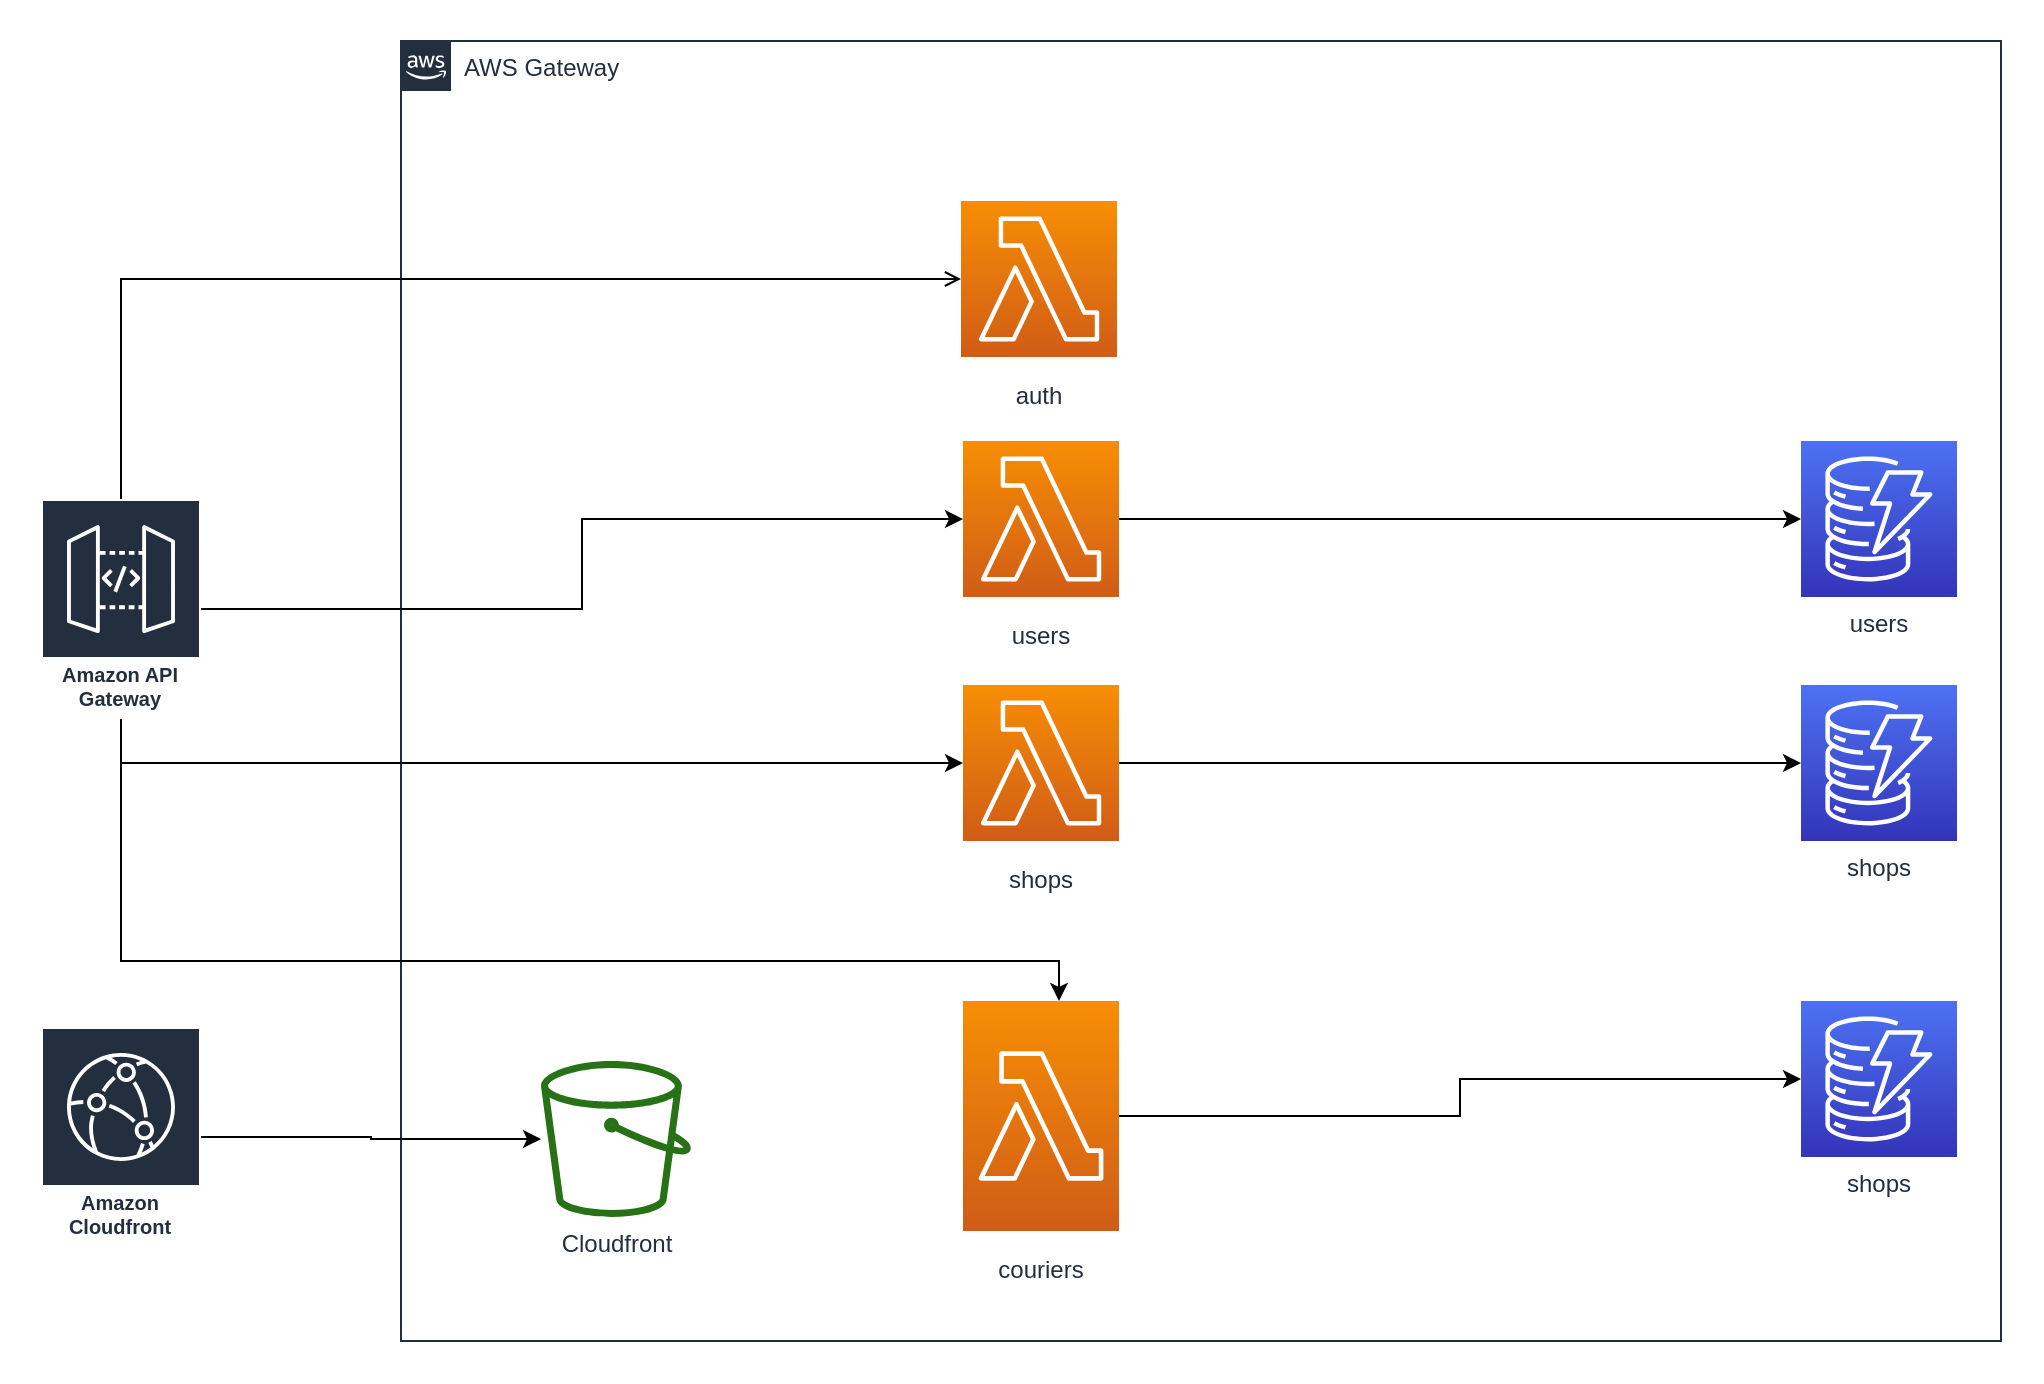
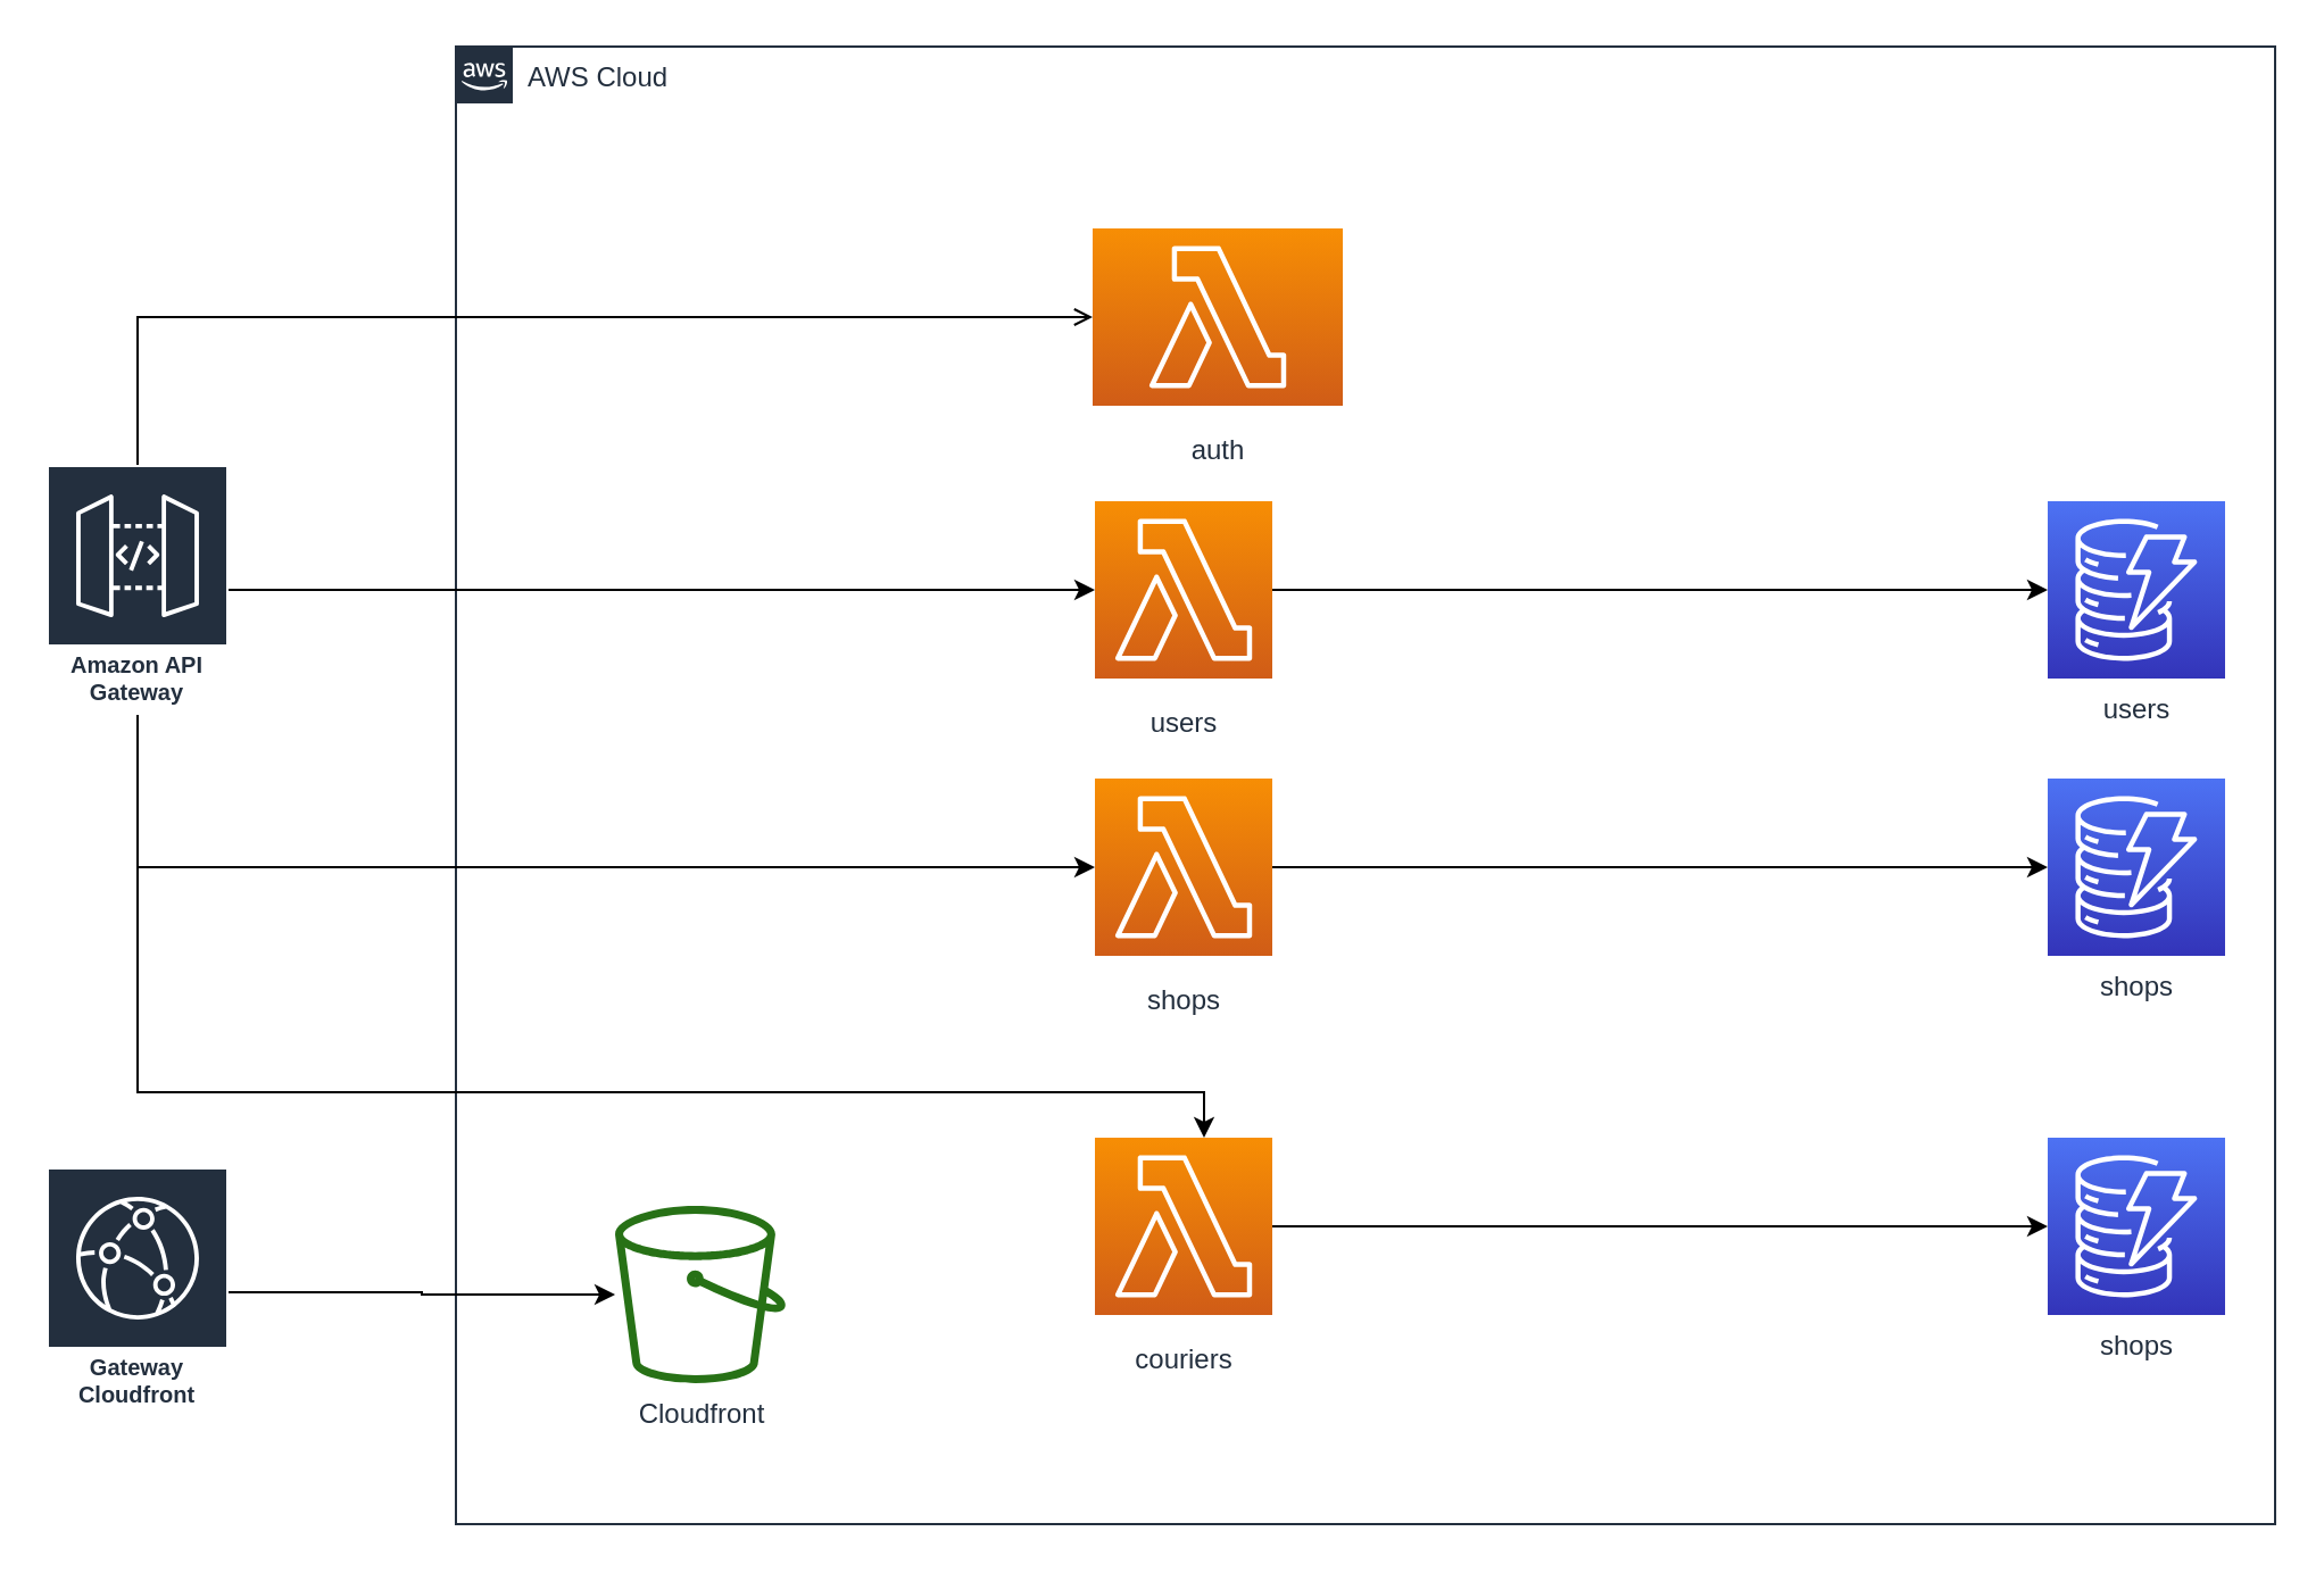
- <mxCell id="2" value="AWS Gateway" style="points=[[0,0],[0.25,0],[0.5,0],[0.75,0],[1,0],[1,0.25],[1,0.5],[1,0.75],[1,1],[0.75,1],[0.5,1],[0.25,1],[0,1],[0,0.75],[0,0.5],[0,0.25]];outlineConnect=0;gradientColor=none;html=1;whiteSpace=wrap;fontSize=12;fontStyle=0;shape=mxgraph.aws4.group;grIcon=mxgraph.aws4.group_aws_cloud_alt;strokeColor=#232F3E;fillColor=none;verticalAlign=top;align=left;spacingLeft=30;fontColor=#232F3E;dashed=0;labelBackgroundColor=#ffffff;" parent="1" vertex="1"><mxGeometry x="200" y="20" width="800" height="650" as="geometry" /></mxCell>
+ <mxCell id="2" value="AWS Cloud" style="points=[[0,0],[0.25,0],[0.5,0],[0.75,0],[1,0],[1,0.25],[1,0.5],[1,0.75],[1,1],[0.75,1],[0.5,1],[0.25,1],[0,1],[0,0.75],[0,0.5],[0,0.25]];outlineConnect=0;gradientColor=none;html=1;whiteSpace=wrap;fontSize=12;fontStyle=0;shape=mxgraph.aws4.group;grIcon=mxgraph.aws4.group_aws_cloud_alt;strokeColor=#232F3E;fillColor=none;verticalAlign=top;align=left;spacingLeft=30;fontColor=#232F3E;dashed=0;labelBackgroundColor=#ffffff;" parent="1" vertex="1"><mxGeometry x="200" y="20" width="800" height="650" as="geometry" /></mxCell>
- <mxCell id="20" value="auth" style="outlineConnect=0;fontColor=#232F3E;gradientColor=#F78E04;gradientDirection=north;fillColor=#D05C17;strokeColor=#ffffff;dashed=0;verticalLabelPosition=bottom;verticalAlign=top;align=center;html=1;fontSize=12;fontStyle=0;aspect=fixed;shape=mxgraph.aws4.resourceIcon;resIcon=mxgraph.aws4.lambda;labelBackgroundColor=#ffffff;spacingTop=6;" vertex="1" parent="1"><mxGeometry x="480" y="100" width="78" height="78" as="geometry" /></mxCell>
+ <mxCell id="20" value="auth" style="outlineConnect=0;fontColor=#232F3E;gradientColor=#F78E04;gradientDirection=north;fillColor=#D05C17;strokeColor=#ffffff;dashed=0;verticalLabelPosition=bottom;verticalAlign=top;align=center;html=1;fontSize=12;fontStyle=0;aspect=fixed;shape=mxgraph.aws4.resourceIcon;resIcon=mxgraph.aws4.lambda;labelBackgroundColor=#ffffff;spacingTop=6;" vertex="1" parent="1"><mxGeometry x="480" y="100" width="110" height="78" as="geometry" /></mxCell>
- <mxCell id="11" value="Amazon API Gateway" style="outlineConnect=0;fontColor=#232F3E;gradientColor=none;strokeColor=#ffffff;fillColor=#232F3E;dashed=0;verticalLabelPosition=middle;verticalAlign=bottom;align=center;html=1;whiteSpace=wrap;fontSize=10;fontStyle=1;spacing=3;shape=mxgraph.aws4.productIcon;prIcon=mxgraph.aws4.api_gateway;" vertex="1" parent="1"><mxGeometry x="20" y="249" width="80" height="110" as="geometry" /></mxCell>
+ <mxCell id="11" value="Amazon API Gateway" style="outlineConnect=0;fontColor=#232F3E;gradientColor=none;strokeColor=#ffffff;fillColor=#232F3E;dashed=0;verticalLabelPosition=middle;verticalAlign=bottom;align=center;html=1;whiteSpace=wrap;fontSize=10;fontStyle=1;spacing=3;shape=mxgraph.aws4.productIcon;prIcon=mxgraph.aws4.api_gateway;" vertex="1" parent="1"><mxGeometry x="20" y="204" width="80" height="110" as="geometry" /></mxCell>
- <mxCell id="17" value="couriers" style="outlineConnect=0;fontColor=#232F3E;gradientColor=#F78E04;gradientDirection=north;fillColor=#D05C17;strokeColor=#ffffff;dashed=0;verticalLabelPosition=bottom;verticalAlign=top;align=center;html=1;fontSize=12;fontStyle=0;aspect=fixed;shape=mxgraph.aws4.resourceIcon;resIcon=mxgraph.aws4.lambda;labelBackgroundColor=#ffffff;spacingTop=6;" vertex="1" parent="1"><mxGeometry x="481" y="500" width="78" height="115" as="geometry" /></mxCell>
+ <mxCell id="17" value="couriers" style="outlineConnect=0;fontColor=#232F3E;gradientColor=#F78E04;gradientDirection=north;fillColor=#D05C17;strokeColor=#ffffff;dashed=0;verticalLabelPosition=bottom;verticalAlign=top;align=center;html=1;fontSize=12;fontStyle=0;aspect=fixed;shape=mxgraph.aws4.resourceIcon;resIcon=mxgraph.aws4.lambda;labelBackgroundColor=#ffffff;spacingTop=6;" vertex="1" parent="1"><mxGeometry x="481" y="500" width="78" height="78" as="geometry" /></mxCell>
- <mxCell id="13" value="Amazon Cloudfront" style="outlineConnect=0;fontColor=#232F3E;gradientColor=none;strokeColor=#ffffff;fillColor=#232F3E;dashed=0;verticalLabelPosition=middle;verticalAlign=bottom;align=center;html=1;whiteSpace=wrap;fontSize=10;fontStyle=1;spacing=3;shape=mxgraph.aws4.productIcon;prIcon=mxgraph.aws4.cloudfront;" vertex="1" parent="1"><mxGeometry x="20" y="513" width="80" height="110" as="geometry" /></mxCell>
+ <mxCell id="13" value="Gateway Cloudfront" style="outlineConnect=0;fontColor=#232F3E;gradientColor=none;strokeColor=#ffffff;fillColor=#232F3E;dashed=0;verticalLabelPosition=middle;verticalAlign=bottom;align=center;html=1;whiteSpace=wrap;fontSize=10;fontStyle=1;spacing=3;shape=mxgraph.aws4.productIcon;prIcon=mxgraph.aws4.cloudfront;" vertex="1" parent="1"><mxGeometry x="20" y="513" width="80" height="110" as="geometry" /></mxCell>
